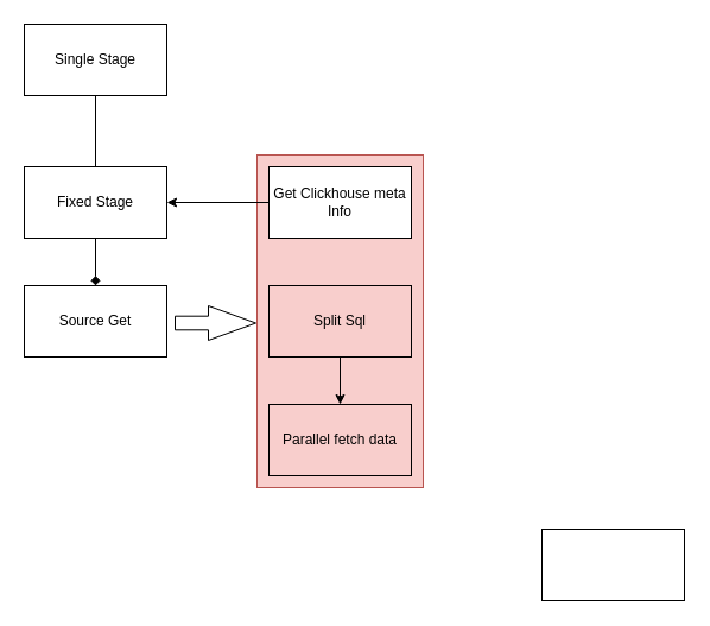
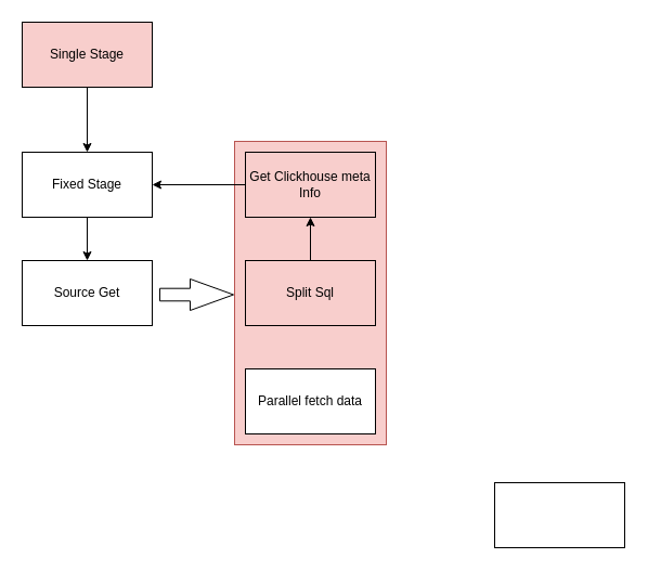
- <mxCell id="10" value="Single Stage" style="rounded=0;whiteSpace=wrap;html=1;" vertex="1" parent="1"><mxGeometry x="20" y="20" width="120" height="60" as="geometry" /></mxCell>
+ <mxCell id="10" value="Single Stage" style="rounded=0;whiteSpace=wrap;html=1;fillColor=#f8cecc;" vertex="1" parent="1"><mxGeometry x="20" y="20" width="120" height="60" as="geometry" /></mxCell>
- <mxCell id="9" value="" style="edgeStyle=orthogonalEdgeStyle;rounded=0;orthogonalLoop=1;jettySize=auto;html=1;endArrow=none;" edge="1" parent="1" source="10" target="4"><mxGeometry relative="1" as="geometry" /></mxCell>
+ <mxCell id="9" value="" style="edgeStyle=orthogonalEdgeStyle;rounded=0;orthogonalLoop=1;jettySize=auto;html=1;" edge="1" parent="1" source="10" target="4"><mxGeometry relative="1" as="geometry" /></mxCell>
- <mxCell id="7" value="Get Clickhouse meta Info" style="rounded=0;whiteSpace=wrap;html=1;" vertex="1" parent="1"><mxGeometry x="226" y="140" width="120" height="60" as="geometry" /></mxCell>
+ <mxCell id="7" value="Get Clickhouse meta Info" style="rounded=0;whiteSpace=wrap;html=1;fillColor=#f8cecc;" vertex="1" parent="1"><mxGeometry x="226" y="140" width="120" height="60" as="geometry" /></mxCell>
- <mxCell id="3" value="" style="edgeStyle=orthogonalEdgeStyle;rounded=0;orthogonalLoop=1;jettySize=auto;html=1;endArrow=diamond;" edge="1" parent="1" source="4" target="5"><mxGeometry relative="1" as="geometry" /></mxCell>
+ <mxCell id="3" value="" style="edgeStyle=orthogonalEdgeStyle;rounded=0;orthogonalLoop=1;jettySize=auto;html=1;" edge="1" parent="1" source="4" target="5"><mxGeometry relative="1" as="geometry" /></mxCell>
- <mxCell id="11" value="" style="edgeStyle=orthogonalEdgeStyle;rounded=0;orthogonalLoop=1;jettySize=auto;html=1;" edge="1" parent="1" source="12" target="13"><mxGeometry relative="1" as="geometry" /></mxCell>
+ <mxCell id="11" value="" style="edgeStyle=orthogonalEdgeStyle;rounded=0;orthogonalLoop=1;jettySize=auto;html=1;" edge="1" parent="1" source="12" target="7"><mxGeometry relative="1" as="geometry" /></mxCell>
- <mxCell id="13" value="Parallel fetch data" style="rounded=0;whiteSpace=wrap;html=1;fillColor=#f8cecc;" vertex="1" parent="1"><mxGeometry x="226" y="340" width="120" height="60" as="geometry" /></mxCell>
+ <mxCell id="13" value="Parallel fetch data" style="rounded=0;whiteSpace=wrap;html=1;" vertex="1" parent="1"><mxGeometry x="226" y="340" width="120" height="60" as="geometry" /></mxCell>
